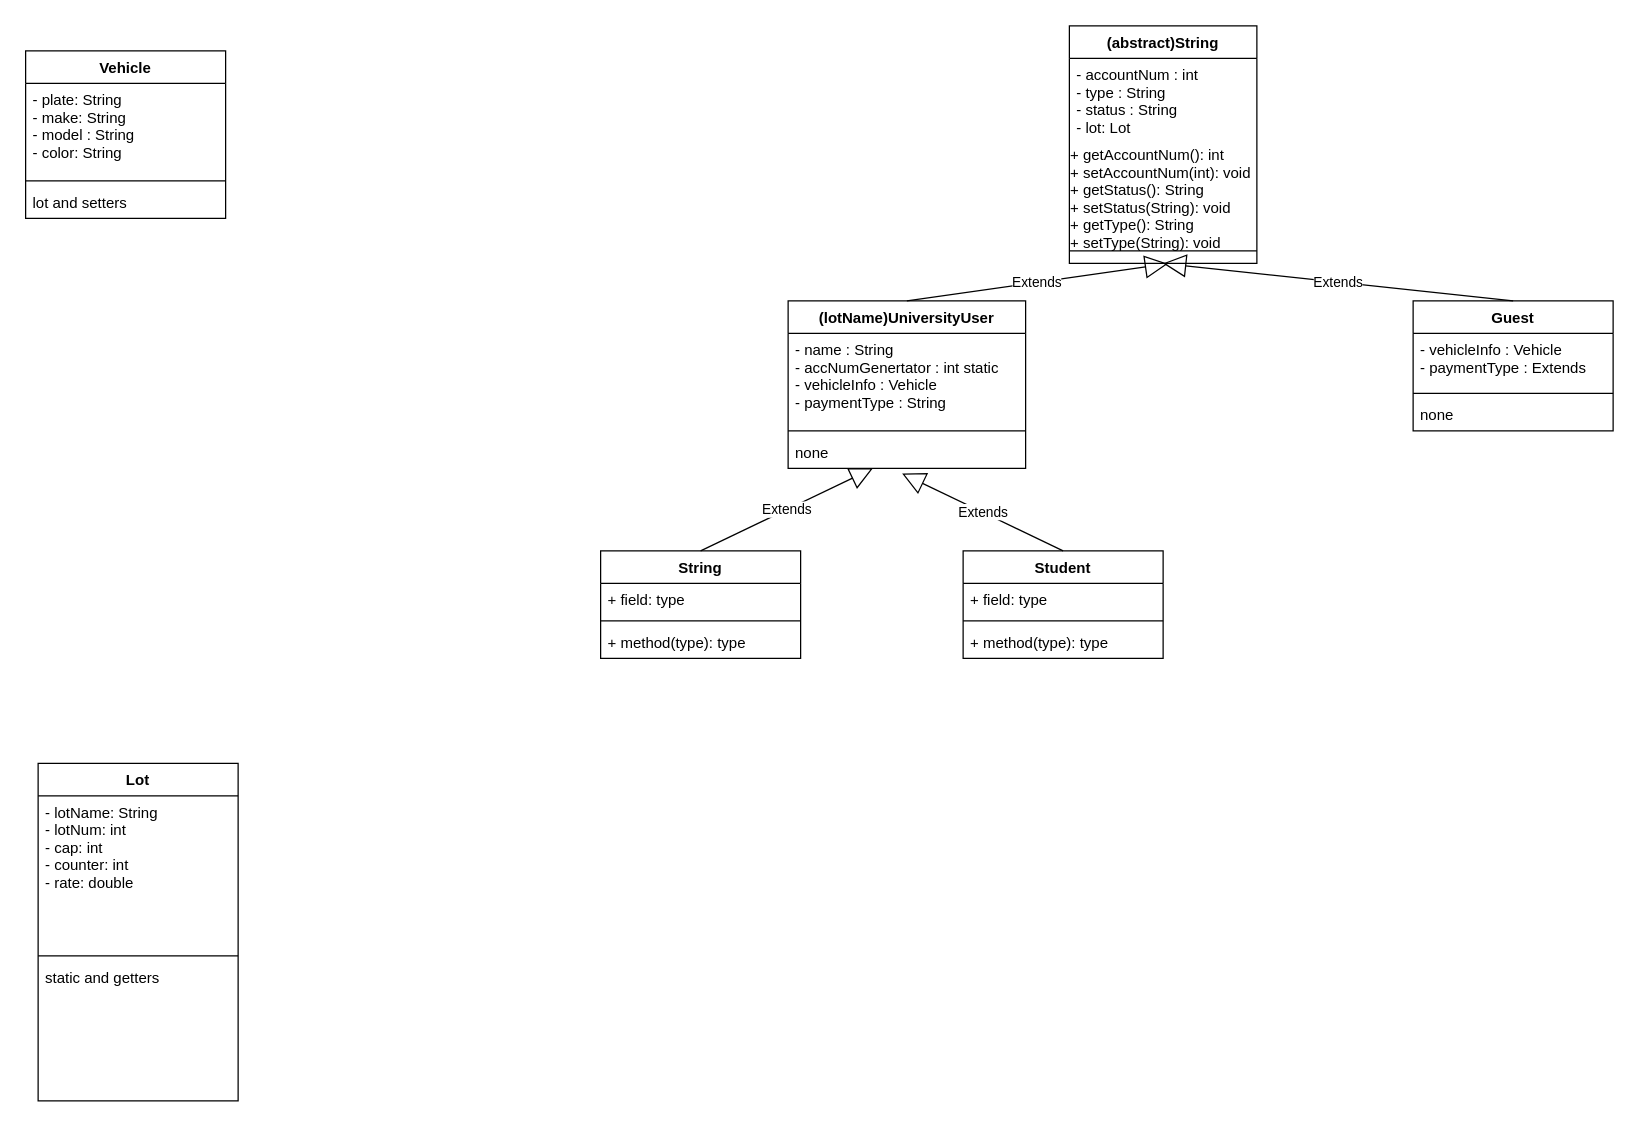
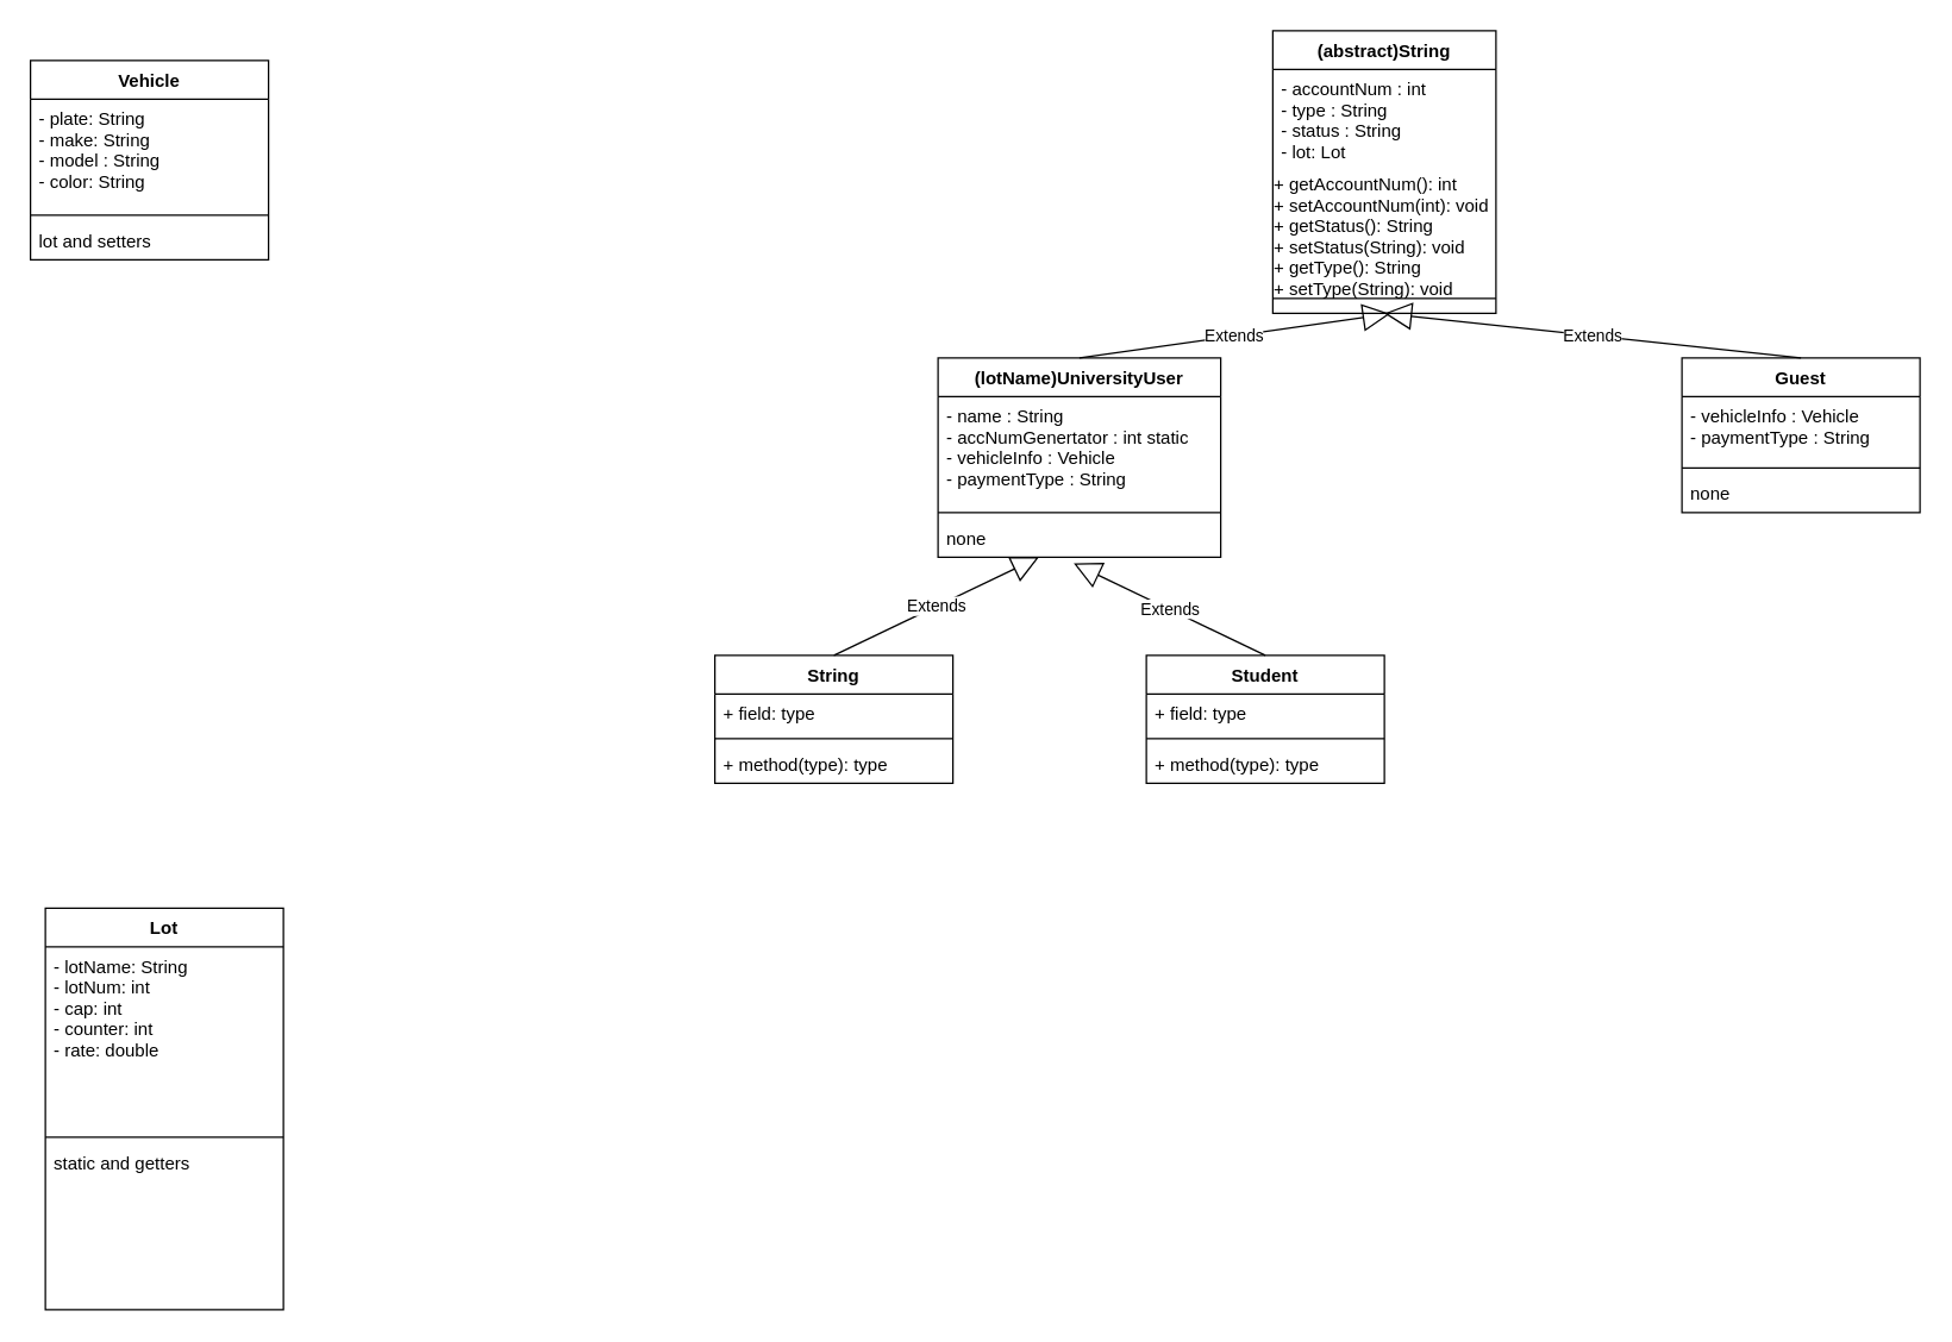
- <mxCell id="20" value="- vehicleInfo : Vehicle&#10;- paymentType : Extends" style="text;strokeColor=none;fillColor=none;align=left;verticalAlign=top;spacingLeft=4;spacingRight=4;overflow=hidden;rotatable=0;points=[[0,0.5],[1,0.5]];portConstraint=eastwest;" vertex="1" parent="19"><mxGeometry y="26" width="160" height="44" as="geometry" /></mxCell>
+ <mxCell id="20" value="- vehicleInfo : Vehicle&#10;- paymentType : String" style="text;strokeColor=none;fillColor=none;align=left;verticalAlign=top;spacingLeft=4;spacingRight=4;overflow=hidden;rotatable=0;points=[[0,0.5],[1,0.5]];portConstraint=eastwest;" vertex="1" parent="19"><mxGeometry y="26" width="160" height="44" as="geometry" /></mxCell>
